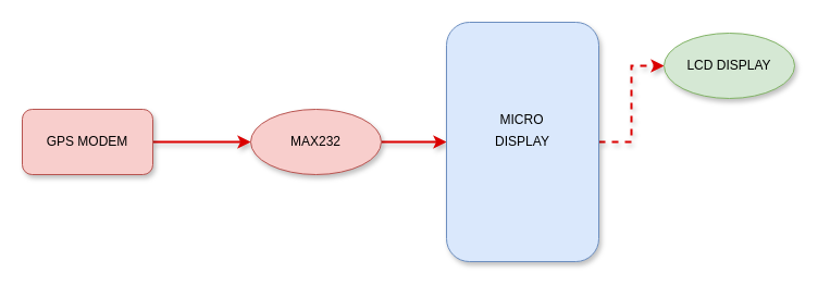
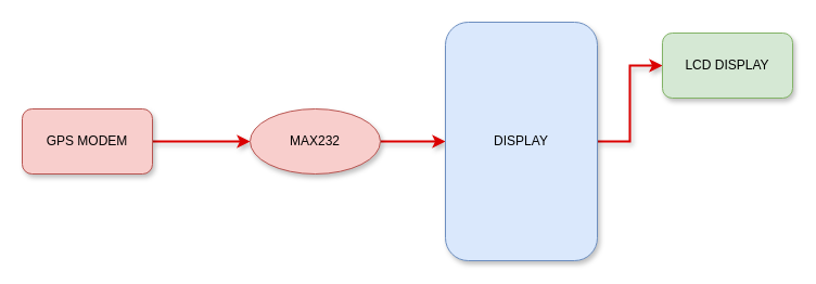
- <mxCell id="8" value="LCD DISPLAY" style="ellipse;whiteSpace=wrap;html=1;fillColor=#d5e8d4;strokeColor=#82b366;shadow=1;glass=0;sketch=0;" vertex="1" parent="1"><mxGeometry x="610" y="30" width="120" height="60" as="geometry" /></mxCell>
+ <mxCell id="8" value="LCD DISPLAY" style="rounded=1;whiteSpace=wrap;html=1;fillColor=#d5e8d4;strokeColor=#82b366;shadow=1;glass=0;sketch=0;" vertex="1" parent="1"><mxGeometry x="610" y="30" width="120" height="60" as="geometry" /></mxCell>
- <mxCell id="6" style="edgeStyle=orthogonalEdgeStyle;rounded=0;orthogonalLoop=1;jettySize=auto;html=1;strokeWidth=2;strokeColor=#DB0000;shadow=1;dashed=1;" edge="1" parent="1" source="7" target="8"><mxGeometry relative="1" as="geometry" /></mxCell>
+ <mxCell id="6" style="edgeStyle=orthogonalEdgeStyle;rounded=0;orthogonalLoop=1;jettySize=auto;html=1;strokeWidth=2;strokeColor=#DB0000;shadow=1;" edge="1" parent="1" source="7" target="8"><mxGeometry relative="1" as="geometry" /></mxCell>
- <mxCell id="9" value="MICRO" style="text;html=1;resizable=0;autosize=1;align=center;verticalAlign=middle;points=[];fillColor=none;strokeColor=none;rounded=0;shadow=1;glass=0;sketch=0;" vertex="1" parent="1"><mxGeometry x="454" y="100" width="50" height="20" as="geometry" /></mxCell>
